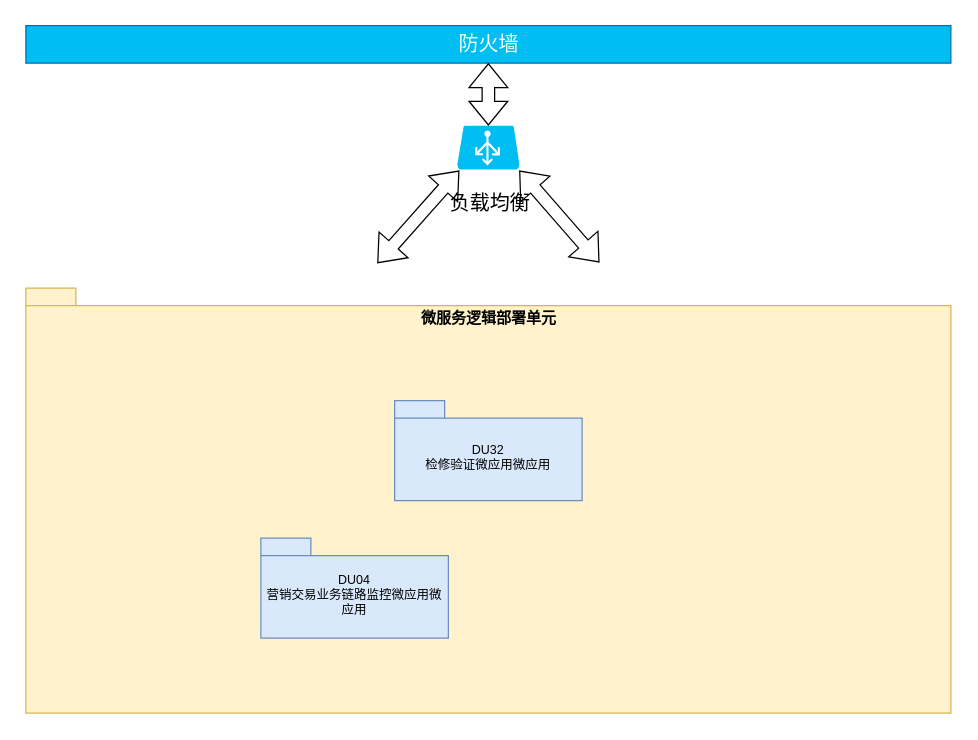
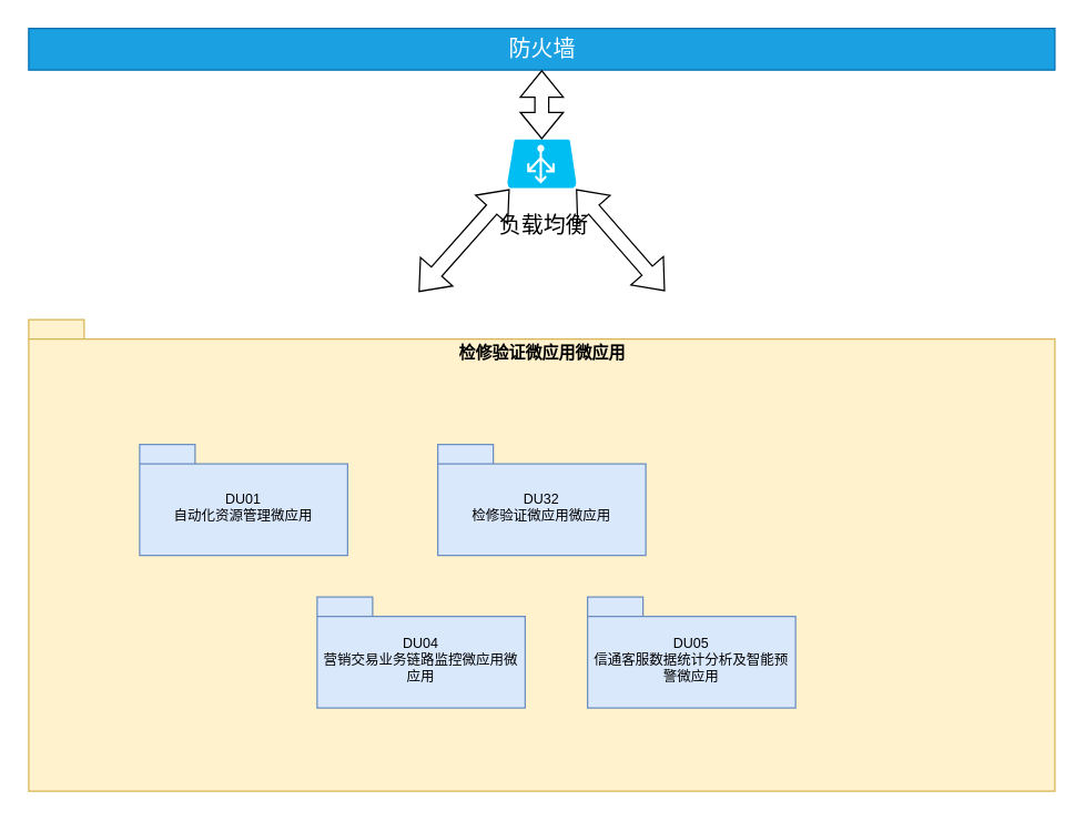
- <mxCell id="2" value="防火墙" style="html=1;fontSize=16;fillColor=#00bef2;fontColor=#ffffff;strokeColor=#006EAF;" vertex="1" parent="1"><mxGeometry x="20" y="20" width="740" height="30" as="geometry" /></mxCell>
+ <mxCell id="2" value="防火墙" style="html=1;fontSize=16;fillColor=#1ba1e2;fontColor=#ffffff;strokeColor=#006EAF;" vertex="1" parent="1"><mxGeometry x="20" y="20" width="740" height="30" as="geometry" /></mxCell>
- <mxCell id="8" value="微服务逻辑部署单元" style="shape=folder;fontStyle=1;spacingTop=10;tabWidth=40;tabHeight=14;tabPosition=left;html=1;verticalAlign=top;fillColor=#fff2cc;strokeColor=#d6b656;" vertex="1" parent="1"><mxGeometry x="20" y="230" width="740" height="340" as="geometry" /></mxCell>
+ <mxCell id="8" value="检修验证微应用微应用" style="shape=folder;fontStyle=1;spacingTop=10;tabWidth=40;tabHeight=14;tabPosition=left;html=1;verticalAlign=top;fillColor=#fff2cc;strokeColor=#d6b656;" vertex="1" parent="1"><mxGeometry x="20" y="230" width="740" height="340" as="geometry" /></mxCell>
+ <mxCell id="9" value="DU01&lt;br style=&quot;font-size: 10px;&quot;&gt;自动化资源管理微应用" style="shape=folder;fontStyle=0;spacingTop=10;tabWidth=40;tabHeight=14;tabPosition=left;html=1;whiteSpace=wrap;fontSize=10;fillColor=#dae8fc;strokeColor=#6c8ebf;" vertex="1" parent="1"><mxGeometry x="100" y="320" width="150" height="80" as="geometry" /></mxCell>
- <mxCell id="11" value="DU04&lt;br style=&quot;font-size: 10px;&quot;&gt;&lt;span style=&quot;font-family: 方正仿宋_GBK; font-size: 10px; background-color: initial;&quot;&gt;营销交易业务链路监控微应用&lt;/span&gt;微应用" style="shape=folder;fontStyle=0;spacingTop=10;tabWidth=40;tabHeight=14;tabPosition=left;html=1;whiteSpace=wrap;fontSize=10;fillColor=#dae8fc;strokeColor=#6c8ebf;" vertex="1" parent="1"><mxGeometry x="208" y="430" width="150" height="80" as="geometry" /></mxCell>
+ <mxCell id="11" value="DU04&lt;br style=&quot;font-size: 10px;&quot;&gt;&lt;span style=&quot;font-family: 方正仿宋_GBK; font-size: 10px; background-color: initial;&quot;&gt;营销交易业务链路监控微应用&lt;/span&gt;微应用" style="shape=folder;fontStyle=0;spacingTop=10;tabWidth=40;tabHeight=14;tabPosition=left;html=1;whiteSpace=wrap;fontSize=10;fillColor=#dae8fc;strokeColor=#6c8ebf;" vertex="1" parent="1"><mxGeometry x="228" y="430" width="150" height="80" as="geometry" /></mxCell>
+ <mxCell id="12" value="DU05&lt;br&gt;&lt;span style=&quot;font-family: 方正仿宋_GBK; background-color: initial;&quot;&gt;信通客服数据统计分析及智能预警微应用&lt;/span&gt;" style="shape=folder;fontStyle=0;spacingTop=10;tabWidth=40;tabHeight=14;tabPosition=left;html=1;whiteSpace=wrap;fontSize=10;fillColor=#dae8fc;strokeColor=#6c8ebf;" vertex="1" parent="1"><mxGeometry x="423" y="430" width="150" height="80" as="geometry" /></mxCell>
